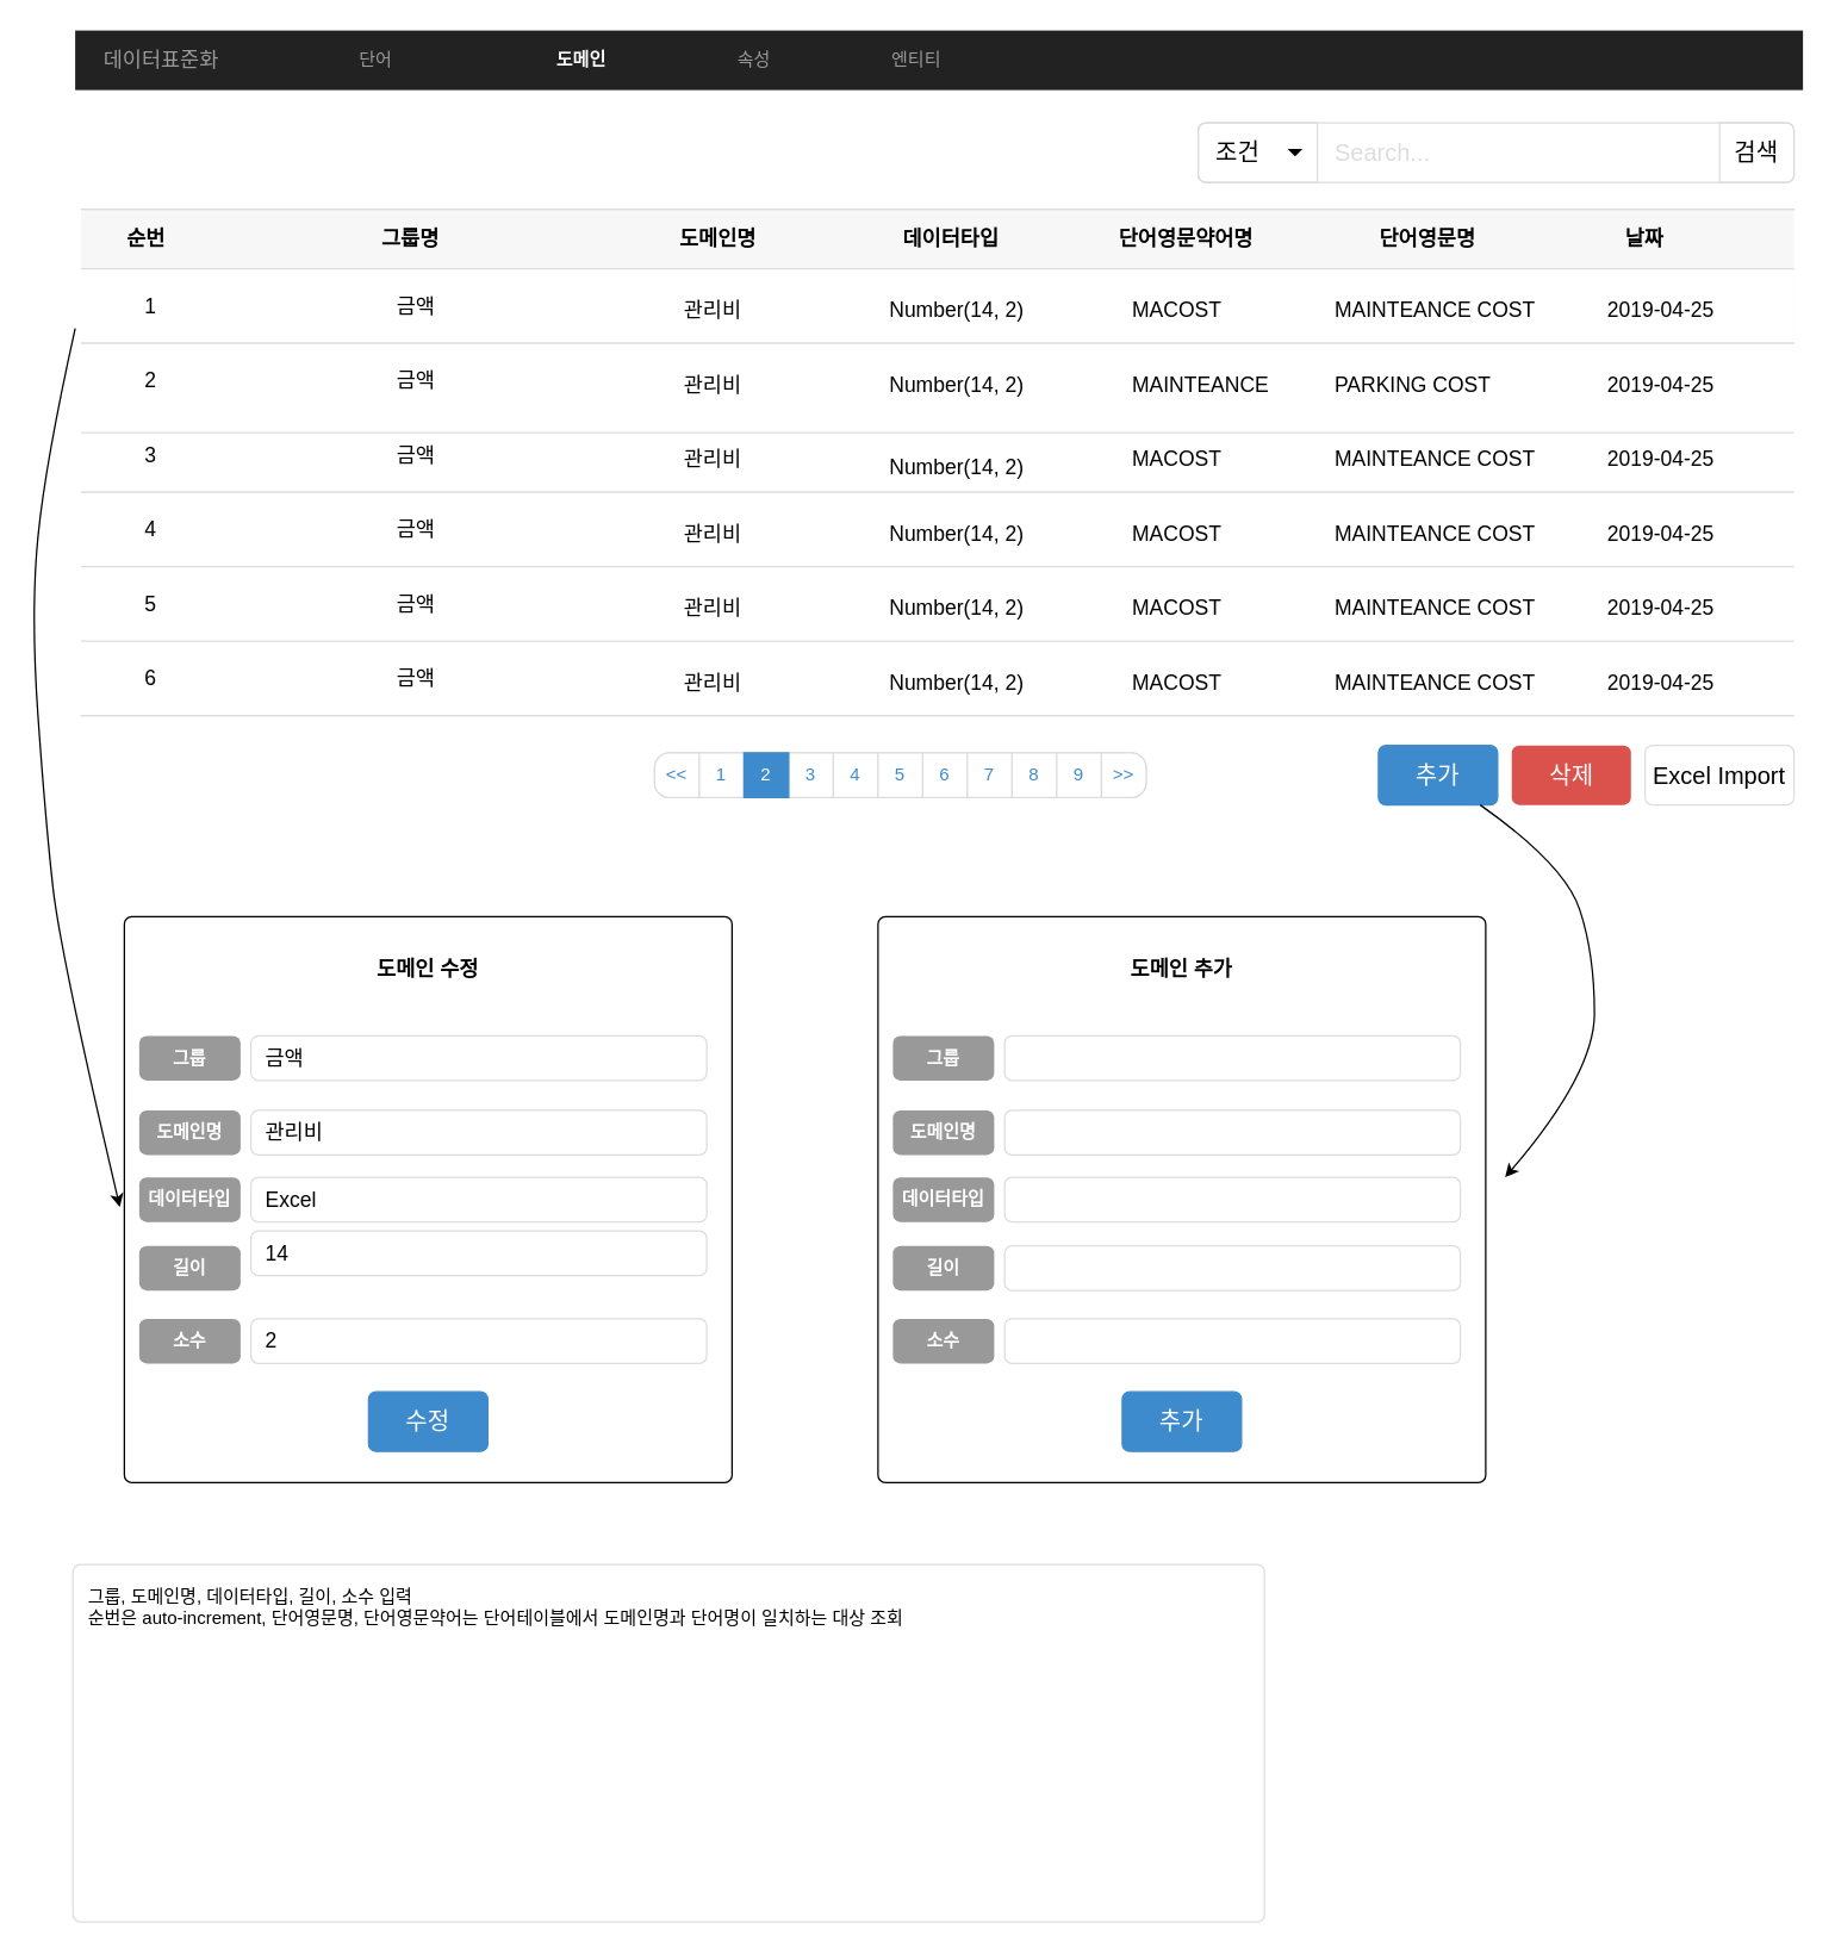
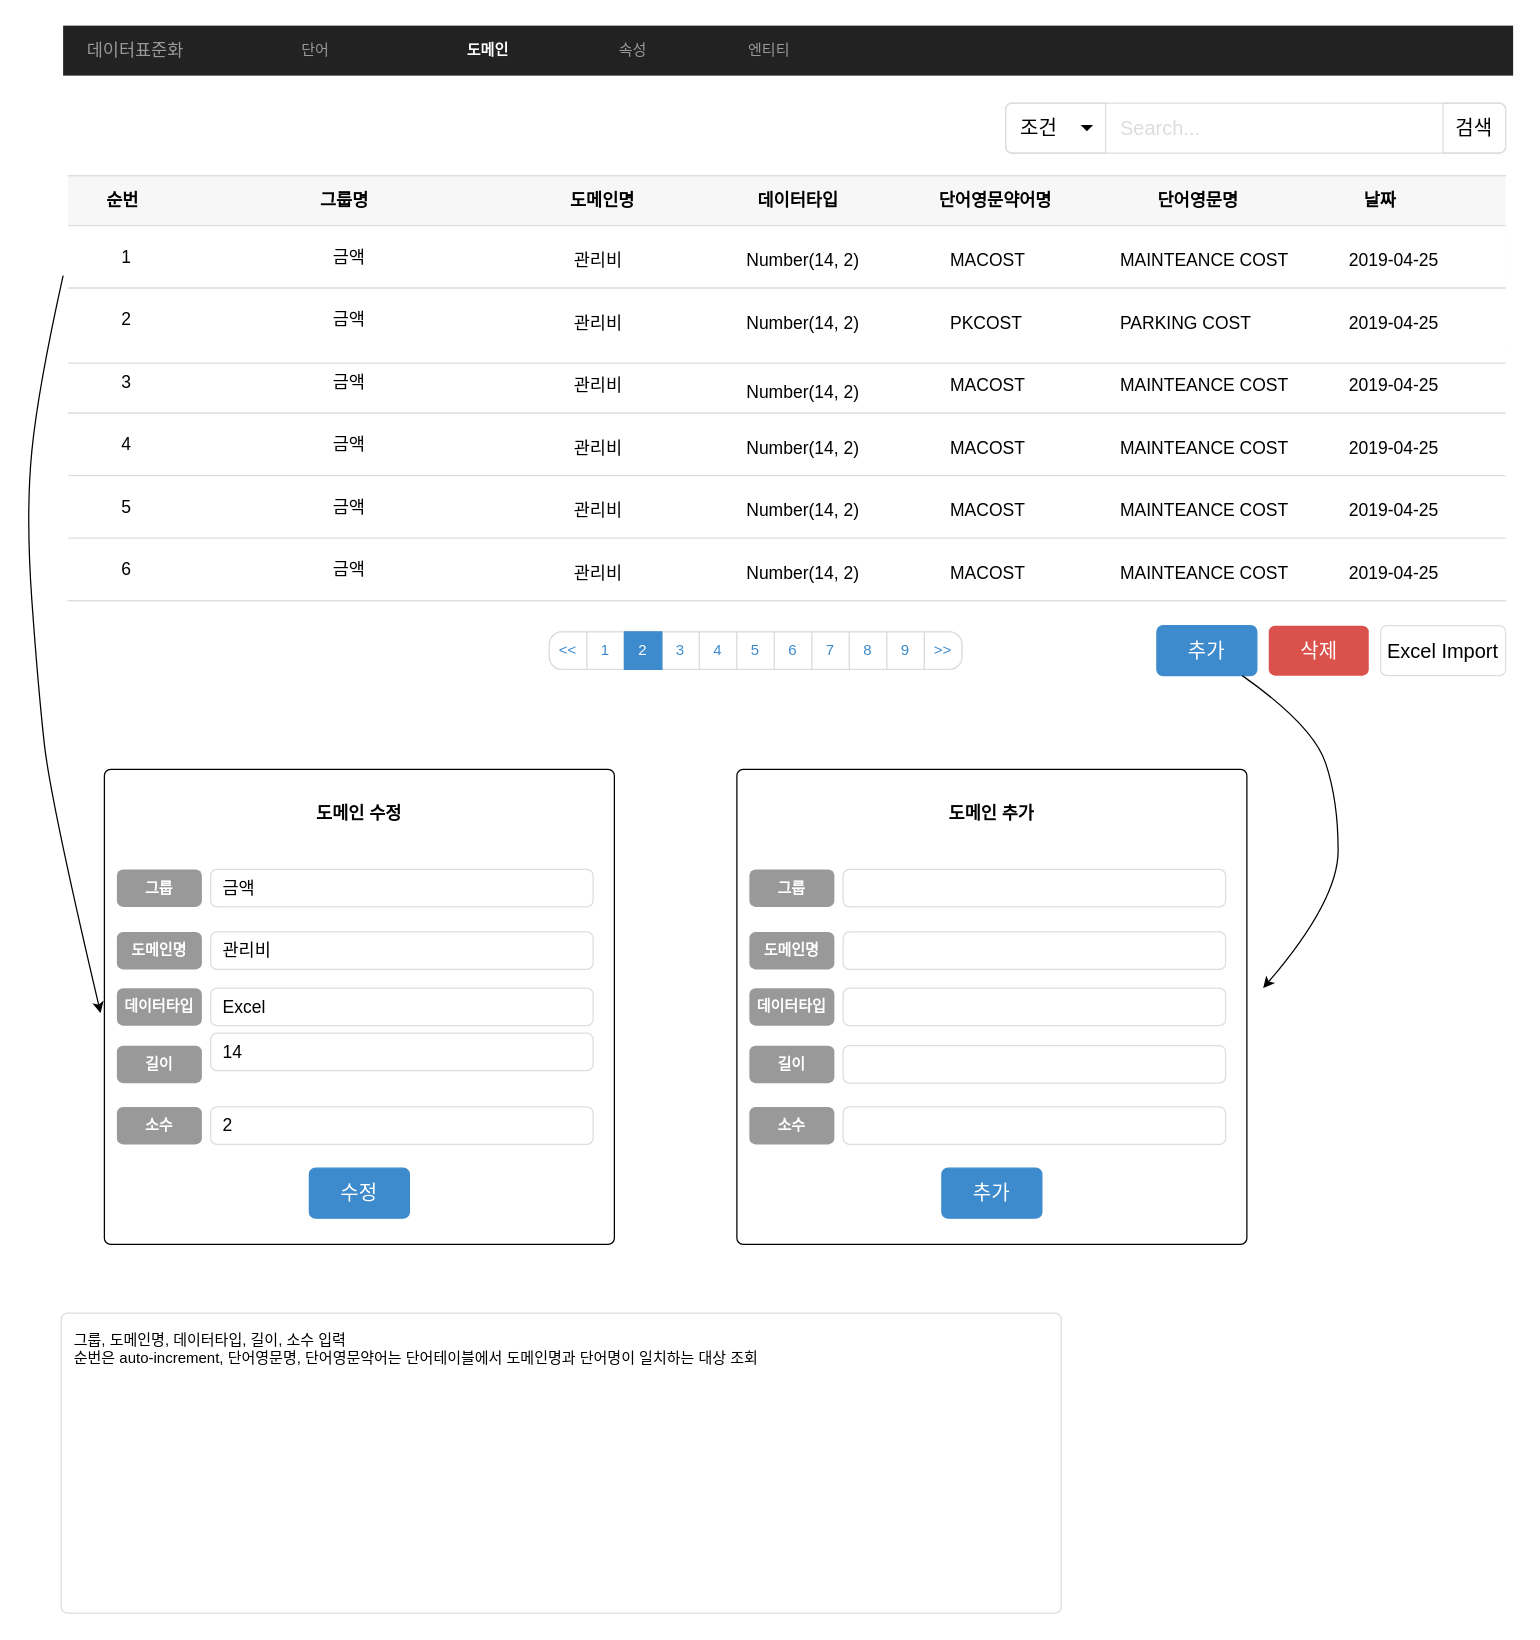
- <mxCell id="36" value="MAINTEANCE&lt;br&gt;" style="html=1;shadow=0;dashed=0;shape=mxgraph.bootstrap.rect;strokeColor=none;fillColor=none;fontSize=14;align=left;overflow=fill;whiteSpace=wrap;resizeHeight=1;" parent="32" vertex="1"><mxGeometry x="301" width="150" height="50" as="geometry"><mxPoint x="404.5" y="20" as="offset" /></mxGeometry></mxCell>
+ <mxCell id="36" value="PKCOST&lt;br&gt;" style="html=1;shadow=0;dashed=0;shape=mxgraph.bootstrap.rect;strokeColor=none;fillColor=none;fontSize=14;align=left;overflow=fill;whiteSpace=wrap;resizeHeight=1;" parent="32" vertex="1"><mxGeometry x="301" width="150" height="50" as="geometry"><mxPoint x="404.5" y="20" as="offset" /></mxGeometry></mxCell>
